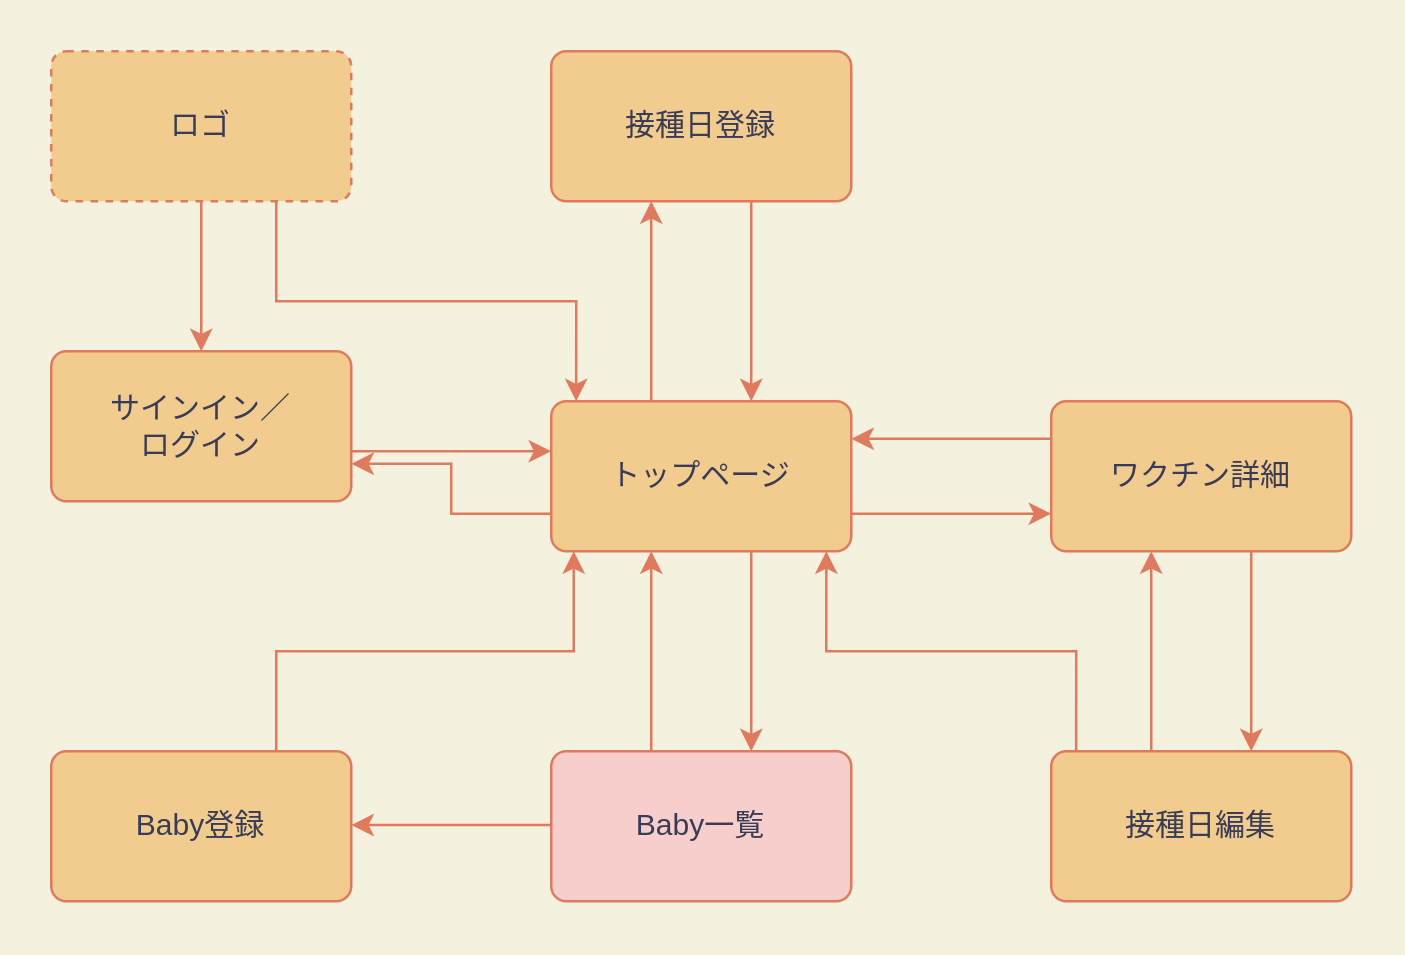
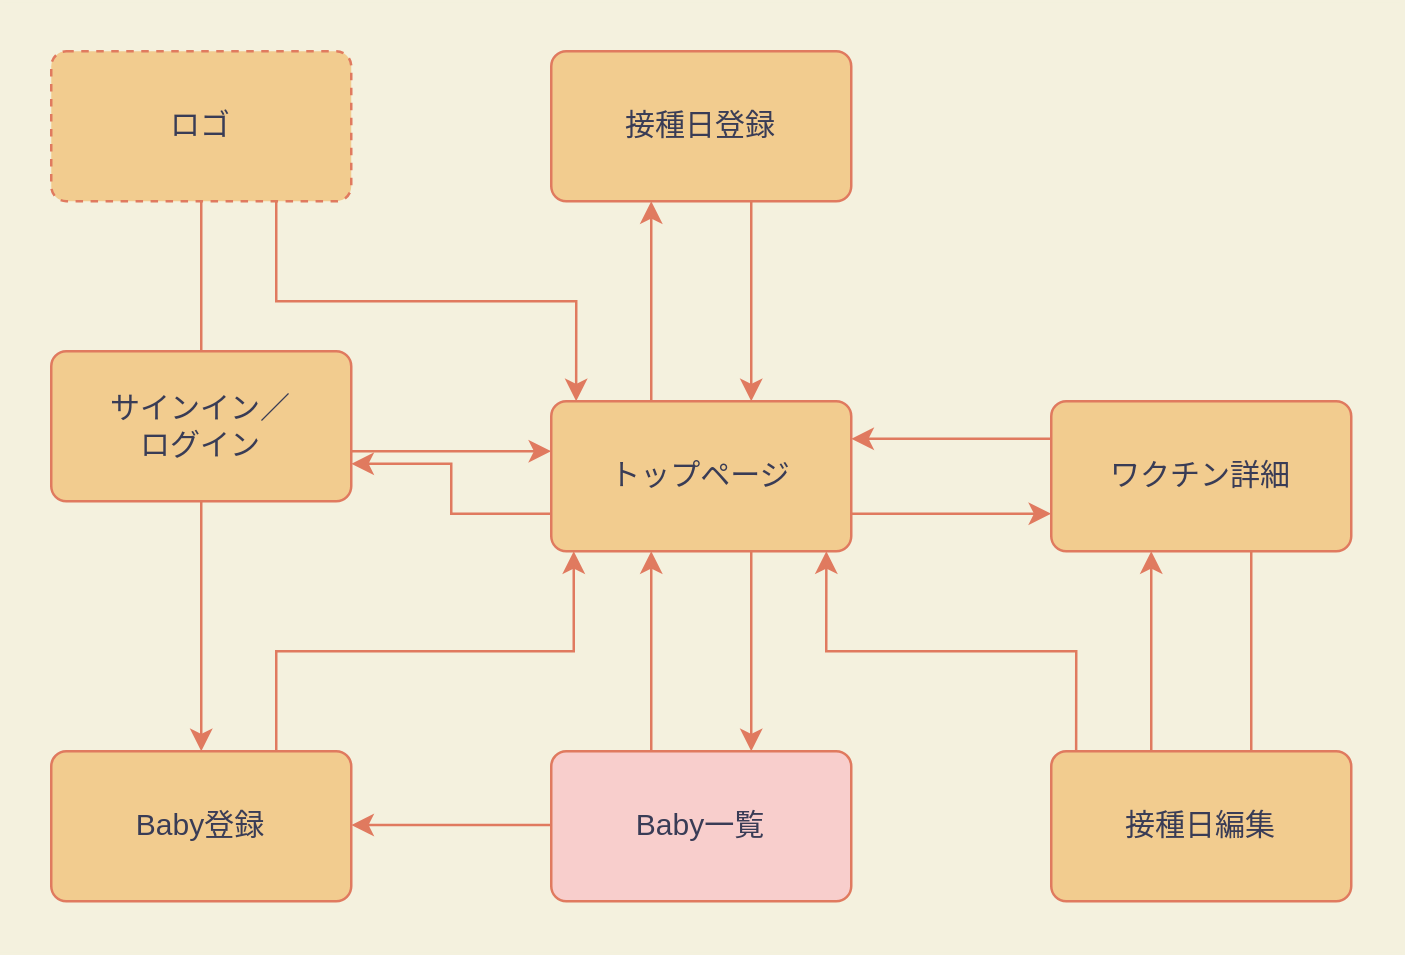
- <mxCell id="2" value="" style="edgeStyle=orthogonalEdgeStyle;rounded=0;orthogonalLoop=1;jettySize=auto;html=1;labelBackgroundColor=#F4F1DE;strokeColor=#E07A5F;fontColor=#393C56;" parent="1" source="4" target="7" edge="1"><mxGeometry relative="1" as="geometry" /></mxCell>
+ <mxCell id="2" value="" style="edgeStyle=orthogonalEdgeStyle;rounded=0;orthogonalLoop=1;jettySize=auto;html=1;labelBackgroundColor=#F4F1DE;strokeColor=#E07A5F;fontColor=#393C56;endArrow=none;" parent="1" source="4" target="7" edge="1"><mxGeometry relative="1" as="geometry" /></mxCell>
+ <mxCell id="6" value="" style="edgeStyle=orthogonalEdgeStyle;rounded=0;orthogonalLoop=1;jettySize=auto;html=1;entryX=0.5;entryY=0;entryDx=0;entryDy=0;labelBackgroundColor=#F4F1DE;strokeColor=#E07A5F;fontColor=#393C56;" parent="1" source="7" target="13" edge="1"><mxGeometry relative="1" as="geometry"><Array as="points" /></mxGeometry></mxCell>
- <mxCell id="16" value="" style="edgeStyle=orthogonalEdgeStyle;rounded=0;sketch=0;orthogonalLoop=1;jettySize=auto;html=1;fontColor=#393C56;strokeColor=#E07A5F;fillColor=#F2CC8F;" parent="1" source="18" target="20" edge="1"><mxGeometry relative="1" as="geometry"><Array as="points"><mxPoint x="500" y="260" /><mxPoint x="500" y="260" /></Array></mxGeometry></mxCell>
+ <mxCell id="16" value="" style="edgeStyle=orthogonalEdgeStyle;rounded=0;sketch=0;orthogonalLoop=1;jettySize=auto;html=1;fontColor=#393C56;strokeColor=#E07A5F;fillColor=#F2CC8F;endArrow=none;" parent="1" source="18" target="20" edge="1"><mxGeometry relative="1" as="geometry"><Array as="points"><mxPoint x="500" y="260" /><mxPoint x="500" y="260" /></Array></mxGeometry></mxCell>
